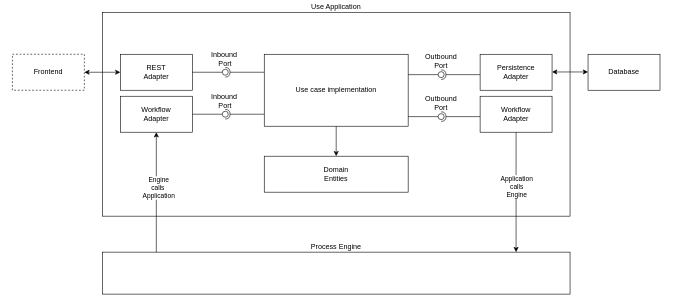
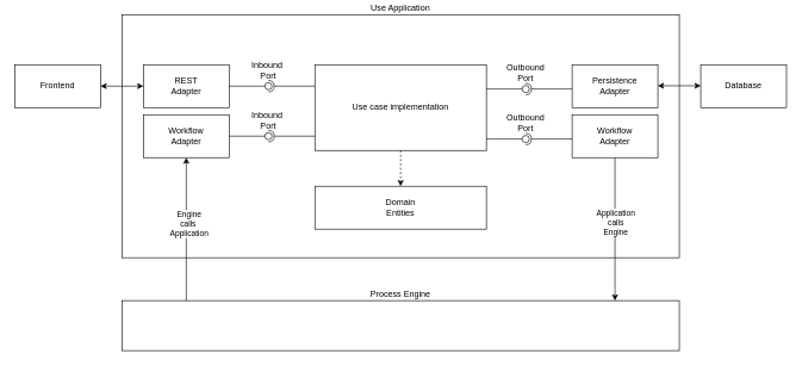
- <mxCell id="23" value="Frontend" style="rounded=0;whiteSpace=wrap;html=1;dashed=1;" vertex="1" parent="1"><mxGeometry x="20" y="90" width="120" height="60" as="geometry" /></mxCell>
+ <mxCell id="23" value="Frontend" style="rounded=0;whiteSpace=wrap;html=1;" vertex="1" parent="1"><mxGeometry x="20" y="90" width="120" height="60" as="geometry" /></mxCell>
- <mxCell id="17" value="" style="endArrow=classic;html=1;rounded=0;exitX=0.5;exitY=1;exitDx=0;exitDy=0;" edge="1" parent="1" source="7" target="8"><mxGeometry width="50" height="50" relative="1" as="geometry"><mxPoint x="750" y="310" as="sourcePoint" /><mxPoint x="800" y="260" as="targetPoint" /></mxGeometry></mxCell>
+ <mxCell id="17" value="" style="endArrow=classic;html=1;rounded=0;exitX=0.5;exitY=1;exitDx=0;exitDy=0;dashed=1;" edge="1" parent="1" source="7" target="8"><mxGeometry width="50" height="50" relative="1" as="geometry"><mxPoint x="750" y="310" as="sourcePoint" /><mxPoint x="800" y="260" as="targetPoint" /></mxGeometry></mxCell>
